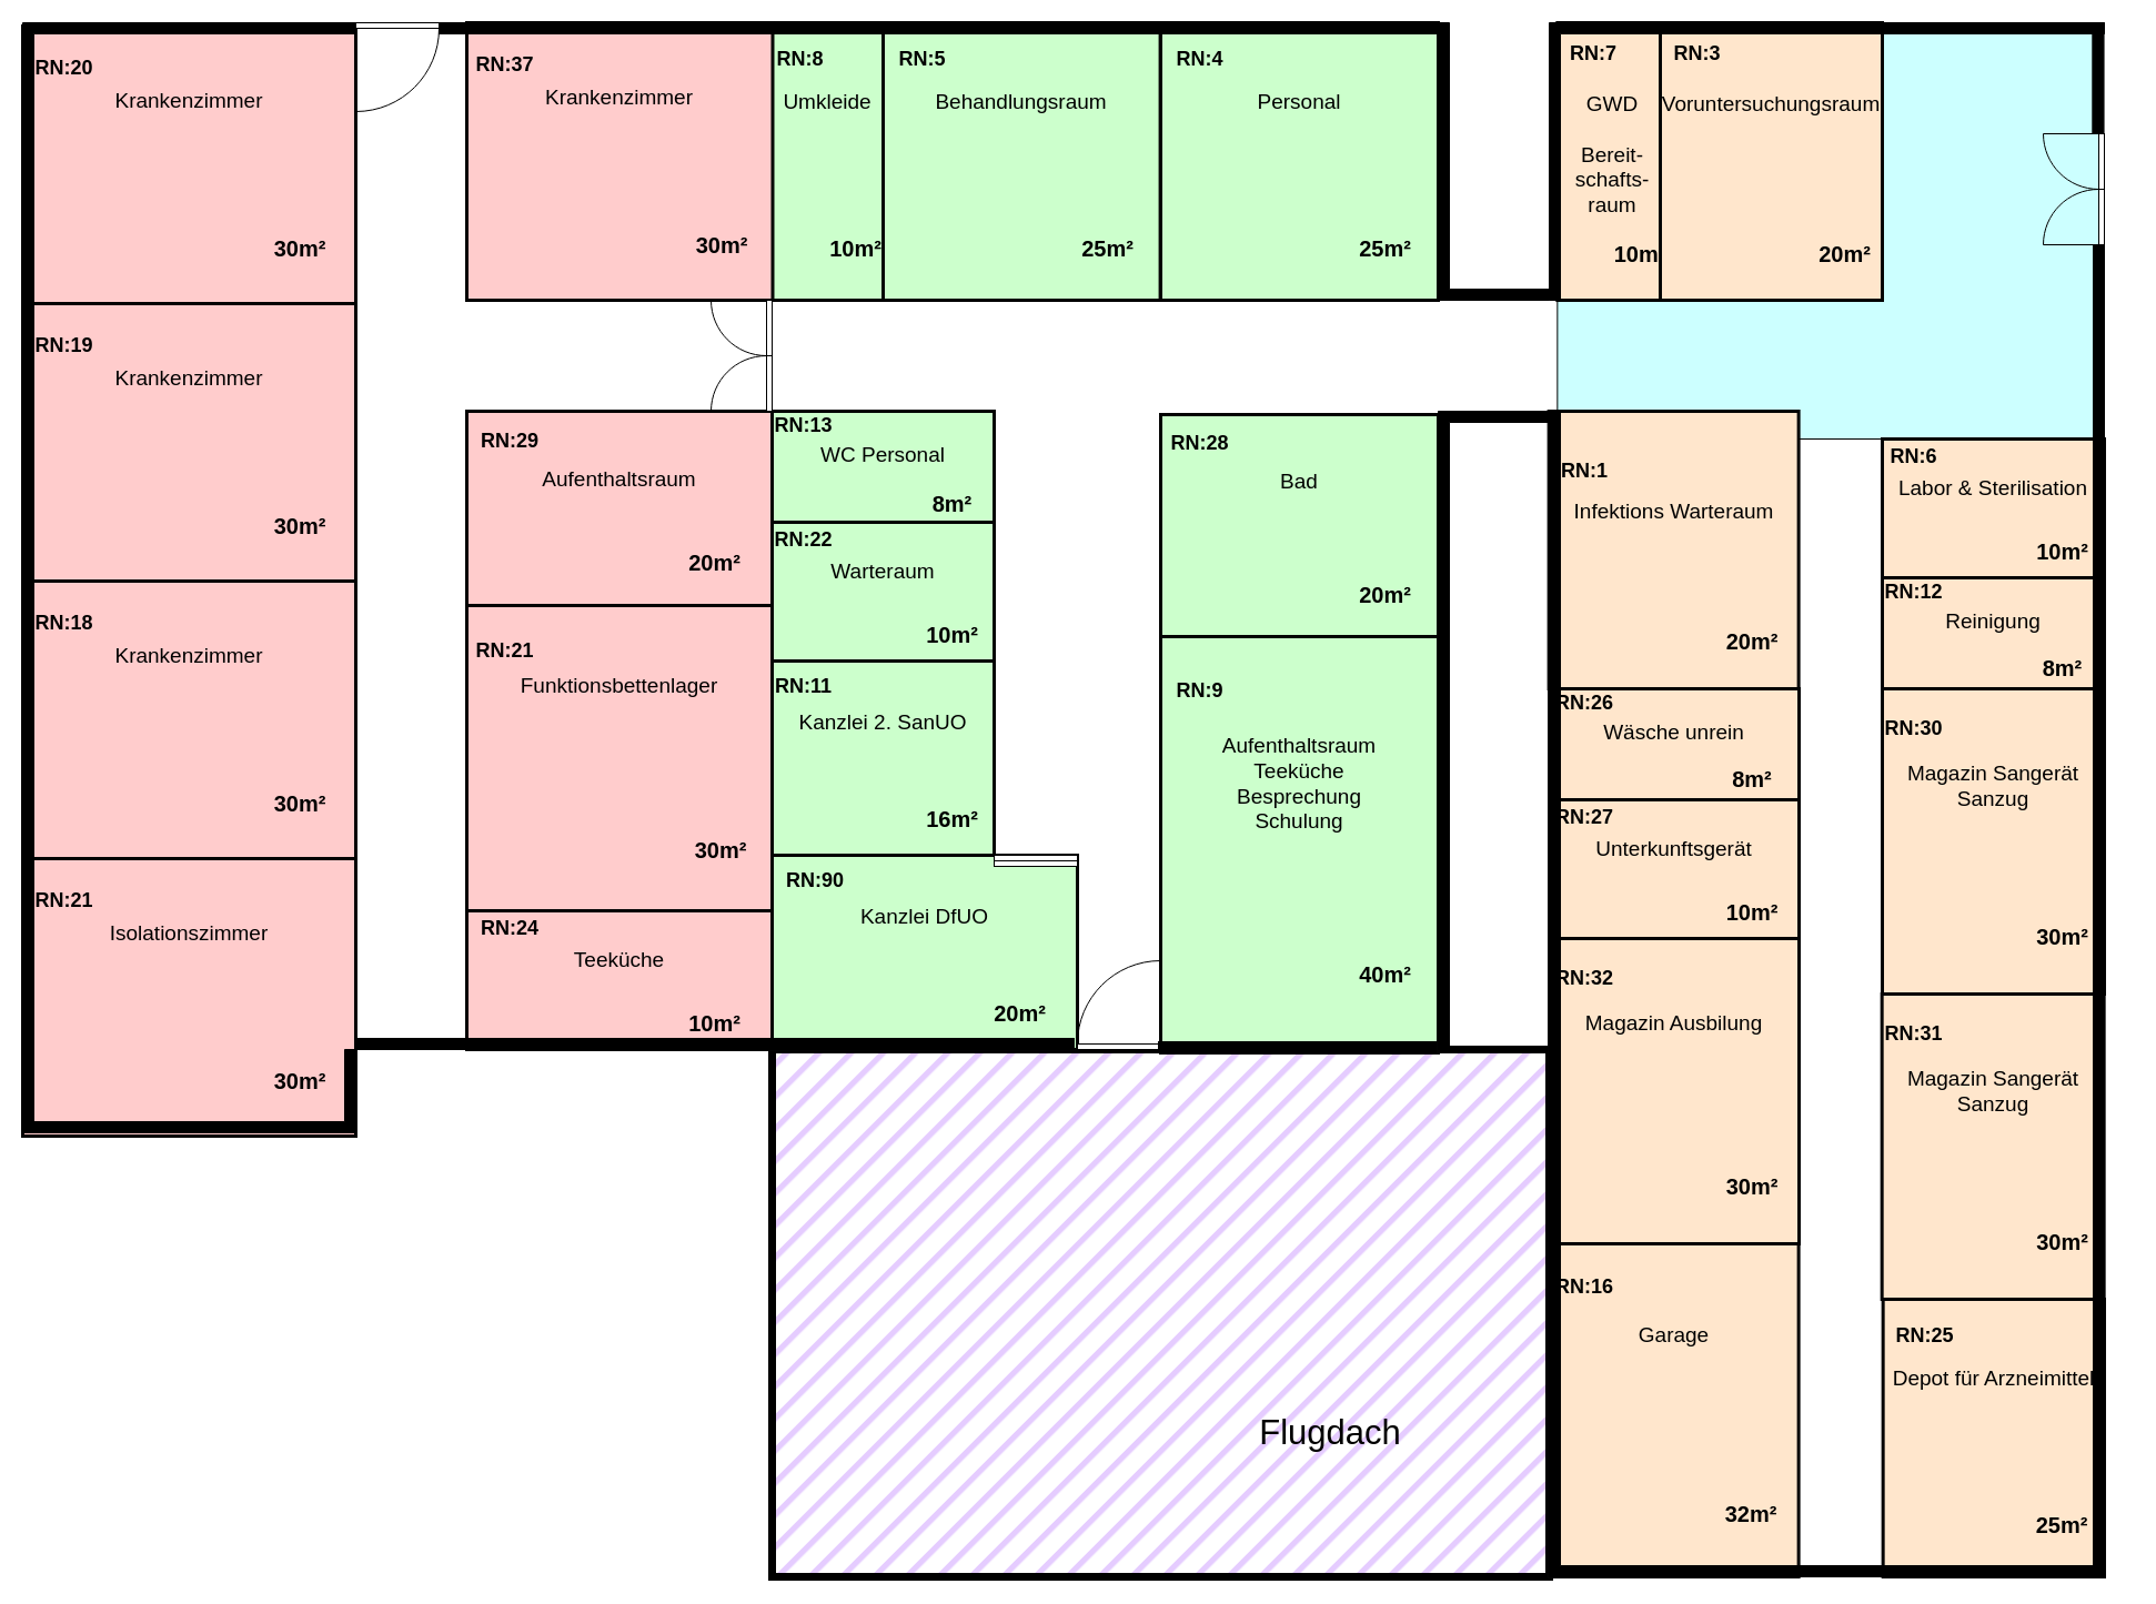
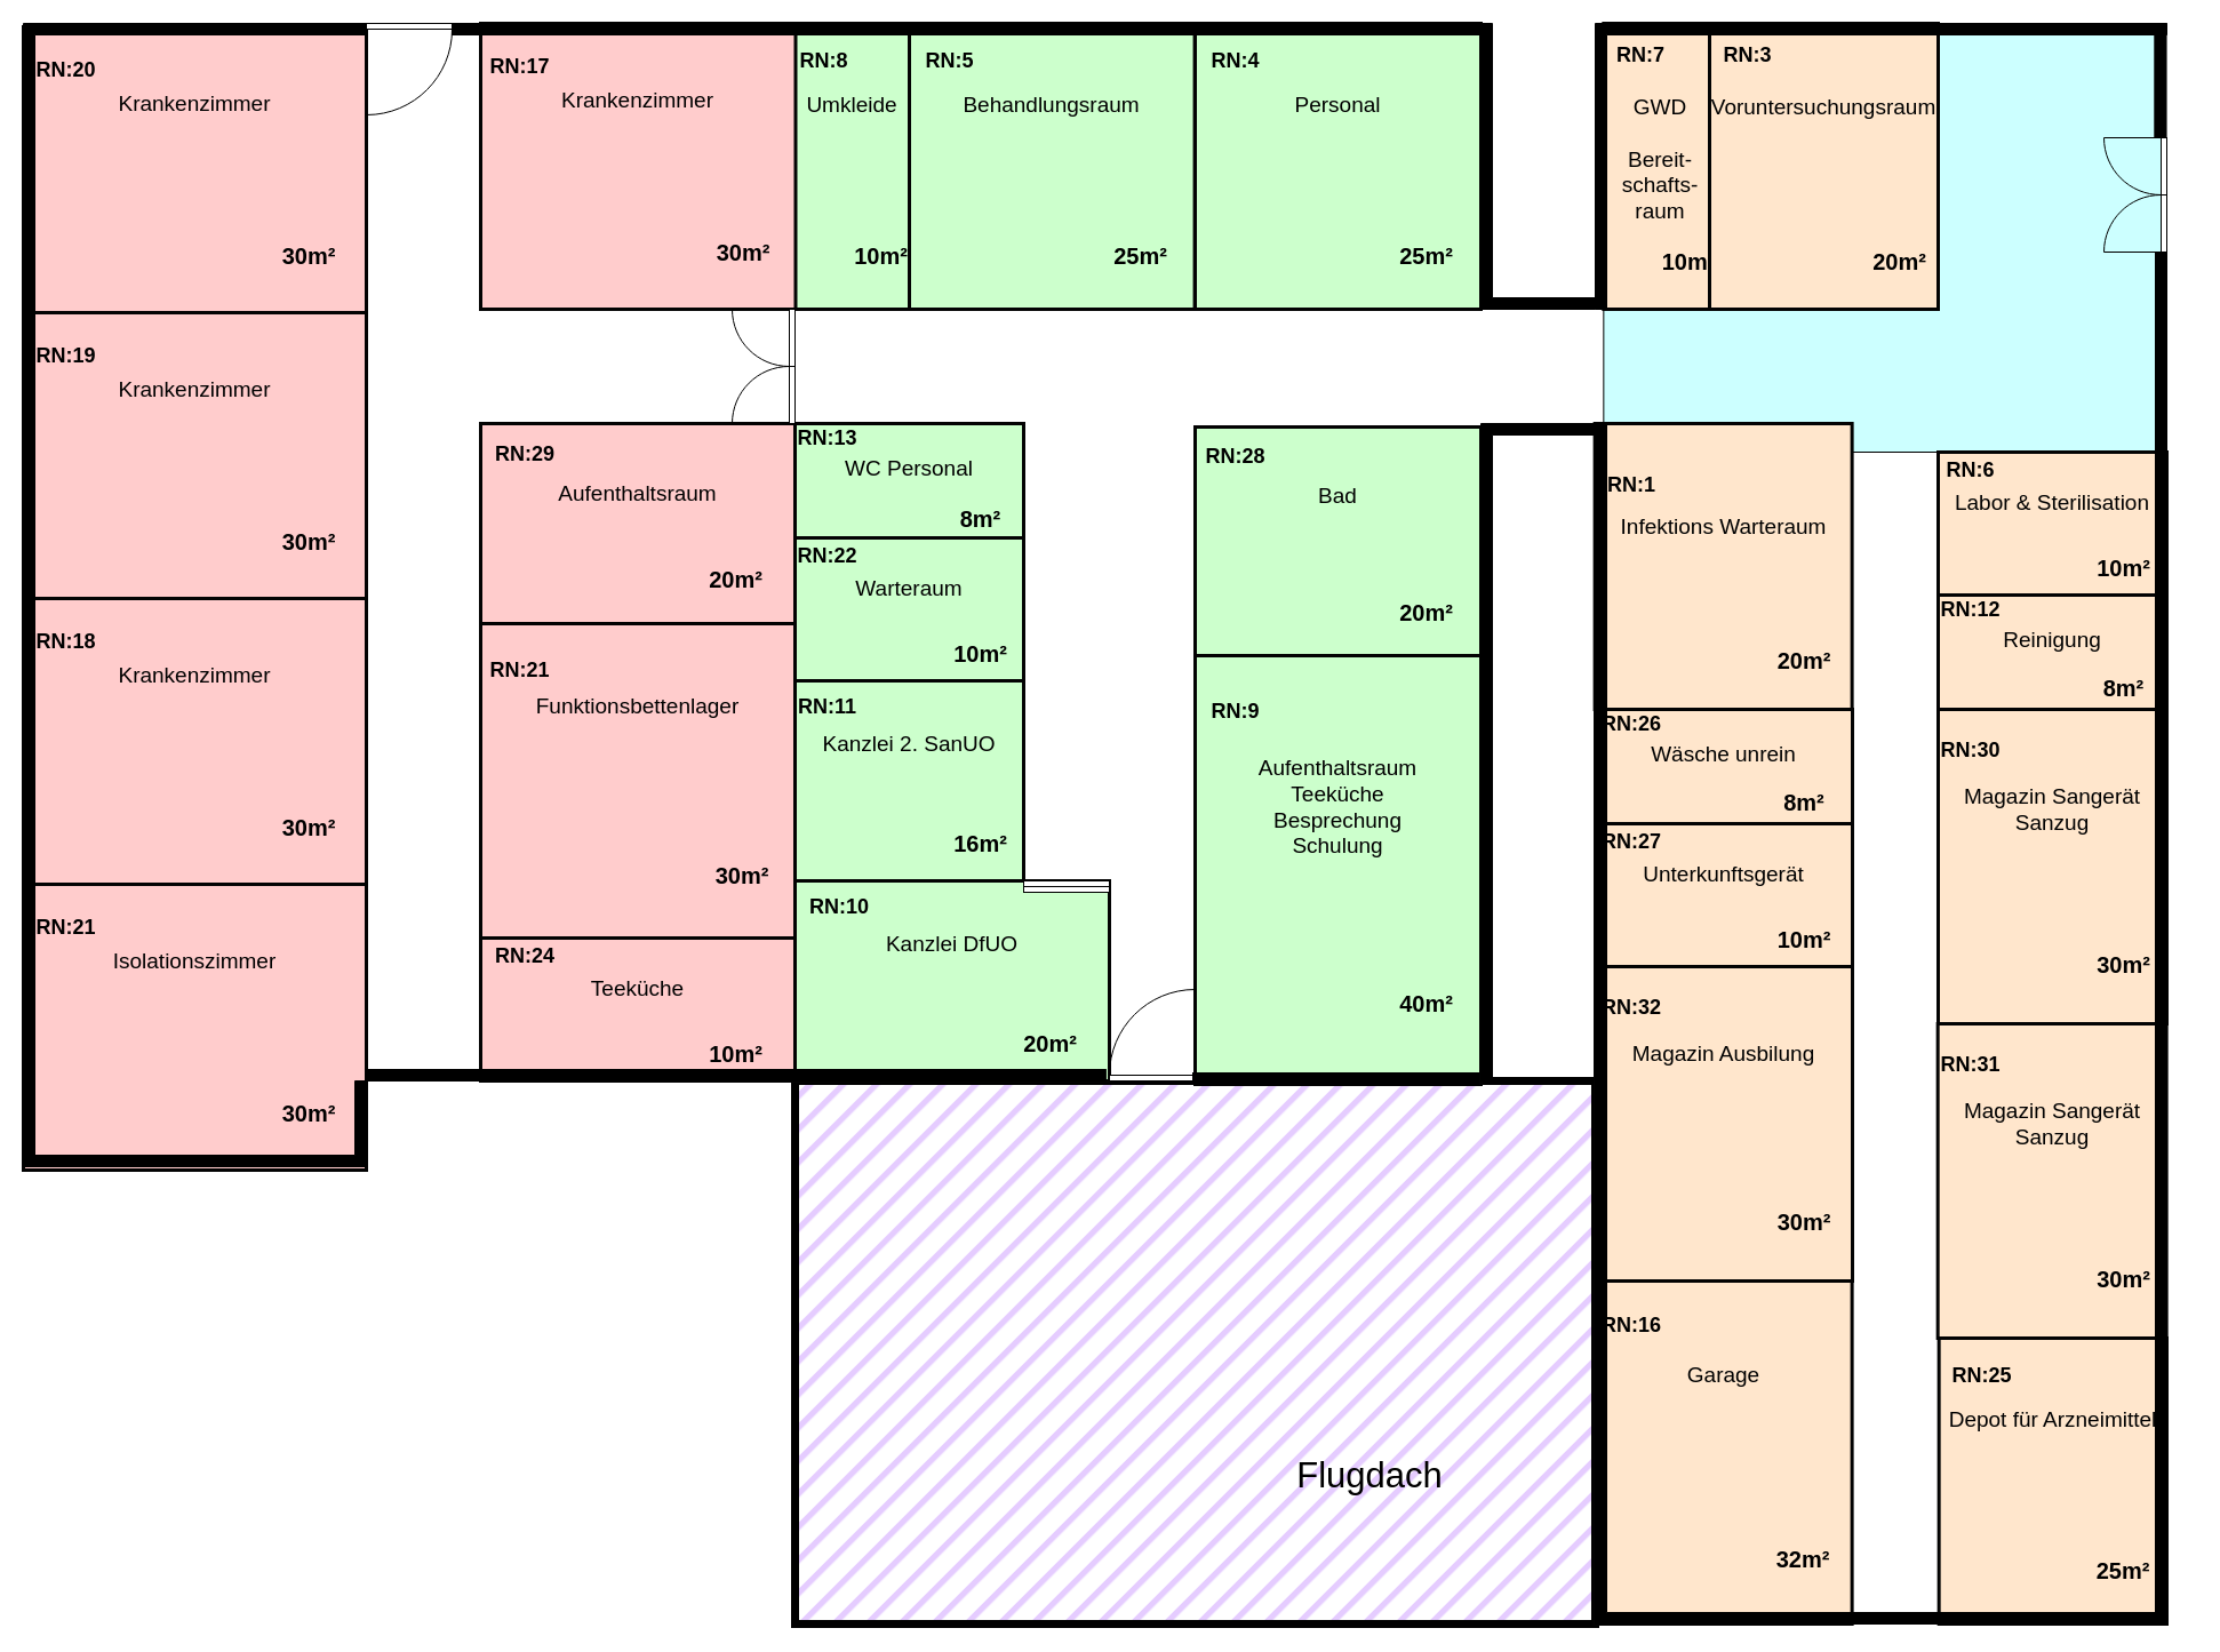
- <mxCell id="130" value="RN:37" style="text;html=1;strokeColor=none;fillColor=none;align=center;verticalAlign=middle;whiteSpace=wrap;rounded=0;fillStyle=auto;strokeWidth=3;fontSize=18;fontStyle=1;container=0;" parent="127" vertex="1"><mxGeometry width="68.873" height="75" as="geometry" /></mxCell>
+ <mxCell id="130" value="RN:17" style="text;html=1;strokeColor=none;fillColor=none;align=center;verticalAlign=middle;whiteSpace=wrap;rounded=0;fillStyle=auto;strokeWidth=3;fontSize=18;fontStyle=1;container=0;" parent="127" vertex="1"><mxGeometry width="68.873" height="75" as="geometry" /></mxCell>
- <mxCell id="68" value="RN:90" style="text;html=1;strokeColor=none;fillColor=none;align=center;verticalAlign=middle;whiteSpace=wrap;rounded=0;fillStyle=auto;strokeWidth=3;fontSize=18;fontStyle=1;container=0;" parent="65" vertex="1"><mxGeometry width="78.375" height="45.5" as="geometry" /></mxCell>
+ <mxCell id="68" value="RN:10" style="text;html=1;strokeColor=none;fillColor=none;align=center;verticalAlign=middle;whiteSpace=wrap;rounded=0;fillStyle=auto;strokeWidth=3;fontSize=18;fontStyle=1;container=0;" parent="65" vertex="1"><mxGeometry width="78.375" height="45.5" as="geometry" /></mxCell>
